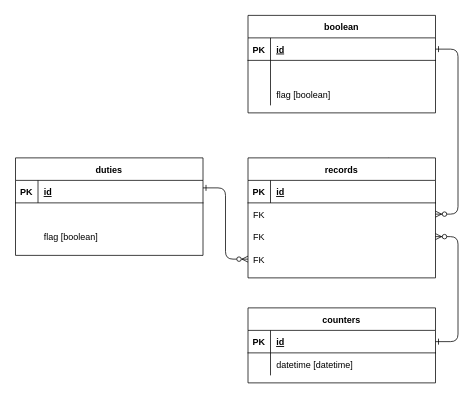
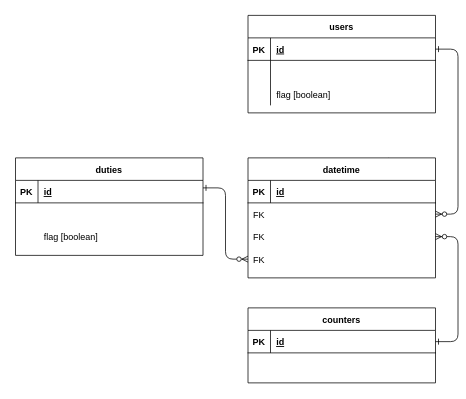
- <mxCell id="22" value="boolean" style="shape=table;startSize=30;container=1;collapsible=1;childLayout=tableLayout;fixedRows=1;rowLines=0;fontStyle=1;align=center;resizeLast=1;" parent="1" vertex="1"><mxGeometry x="330" y="20" width="250" height="130" as="geometry" /></mxCell>
+ <mxCell id="22" value="users" style="shape=table;startSize=30;container=1;collapsible=1;childLayout=tableLayout;fixedRows=1;rowLines=0;fontStyle=1;align=center;resizeLast=1;" parent="1" vertex="1"><mxGeometry x="330" y="20" width="250" height="130" as="geometry" /></mxCell>
- <mxCell id="5" value="records" style="shape=table;startSize=30;container=1;collapsible=1;childLayout=tableLayout;fixedRows=1;rowLines=0;fontStyle=1;align=center;resizeLast=1;" parent="1" vertex="1"><mxGeometry x="330" y="210" width="250" height="160" as="geometry" /></mxCell>
+ <mxCell id="5" value="datetime" style="shape=table;startSize=30;container=1;collapsible=1;childLayout=tableLayout;fixedRows=1;rowLines=0;fontStyle=1;align=center;resizeLast=1;" parent="1" vertex="1"><mxGeometry x="330" y="210" width="250" height="160" as="geometry" /></mxCell>
- <mxCell id="21" value="datetime [datetime]" style="shape=partialRectangle;overflow=hidden;connectable=0;fillColor=none;top=0;left=0;bottom=0;right=0;align=left;spacingLeft=6;" parent="19" vertex="1"><mxGeometry x="30" width="220" height="30" as="geometry" /></mxCell>
